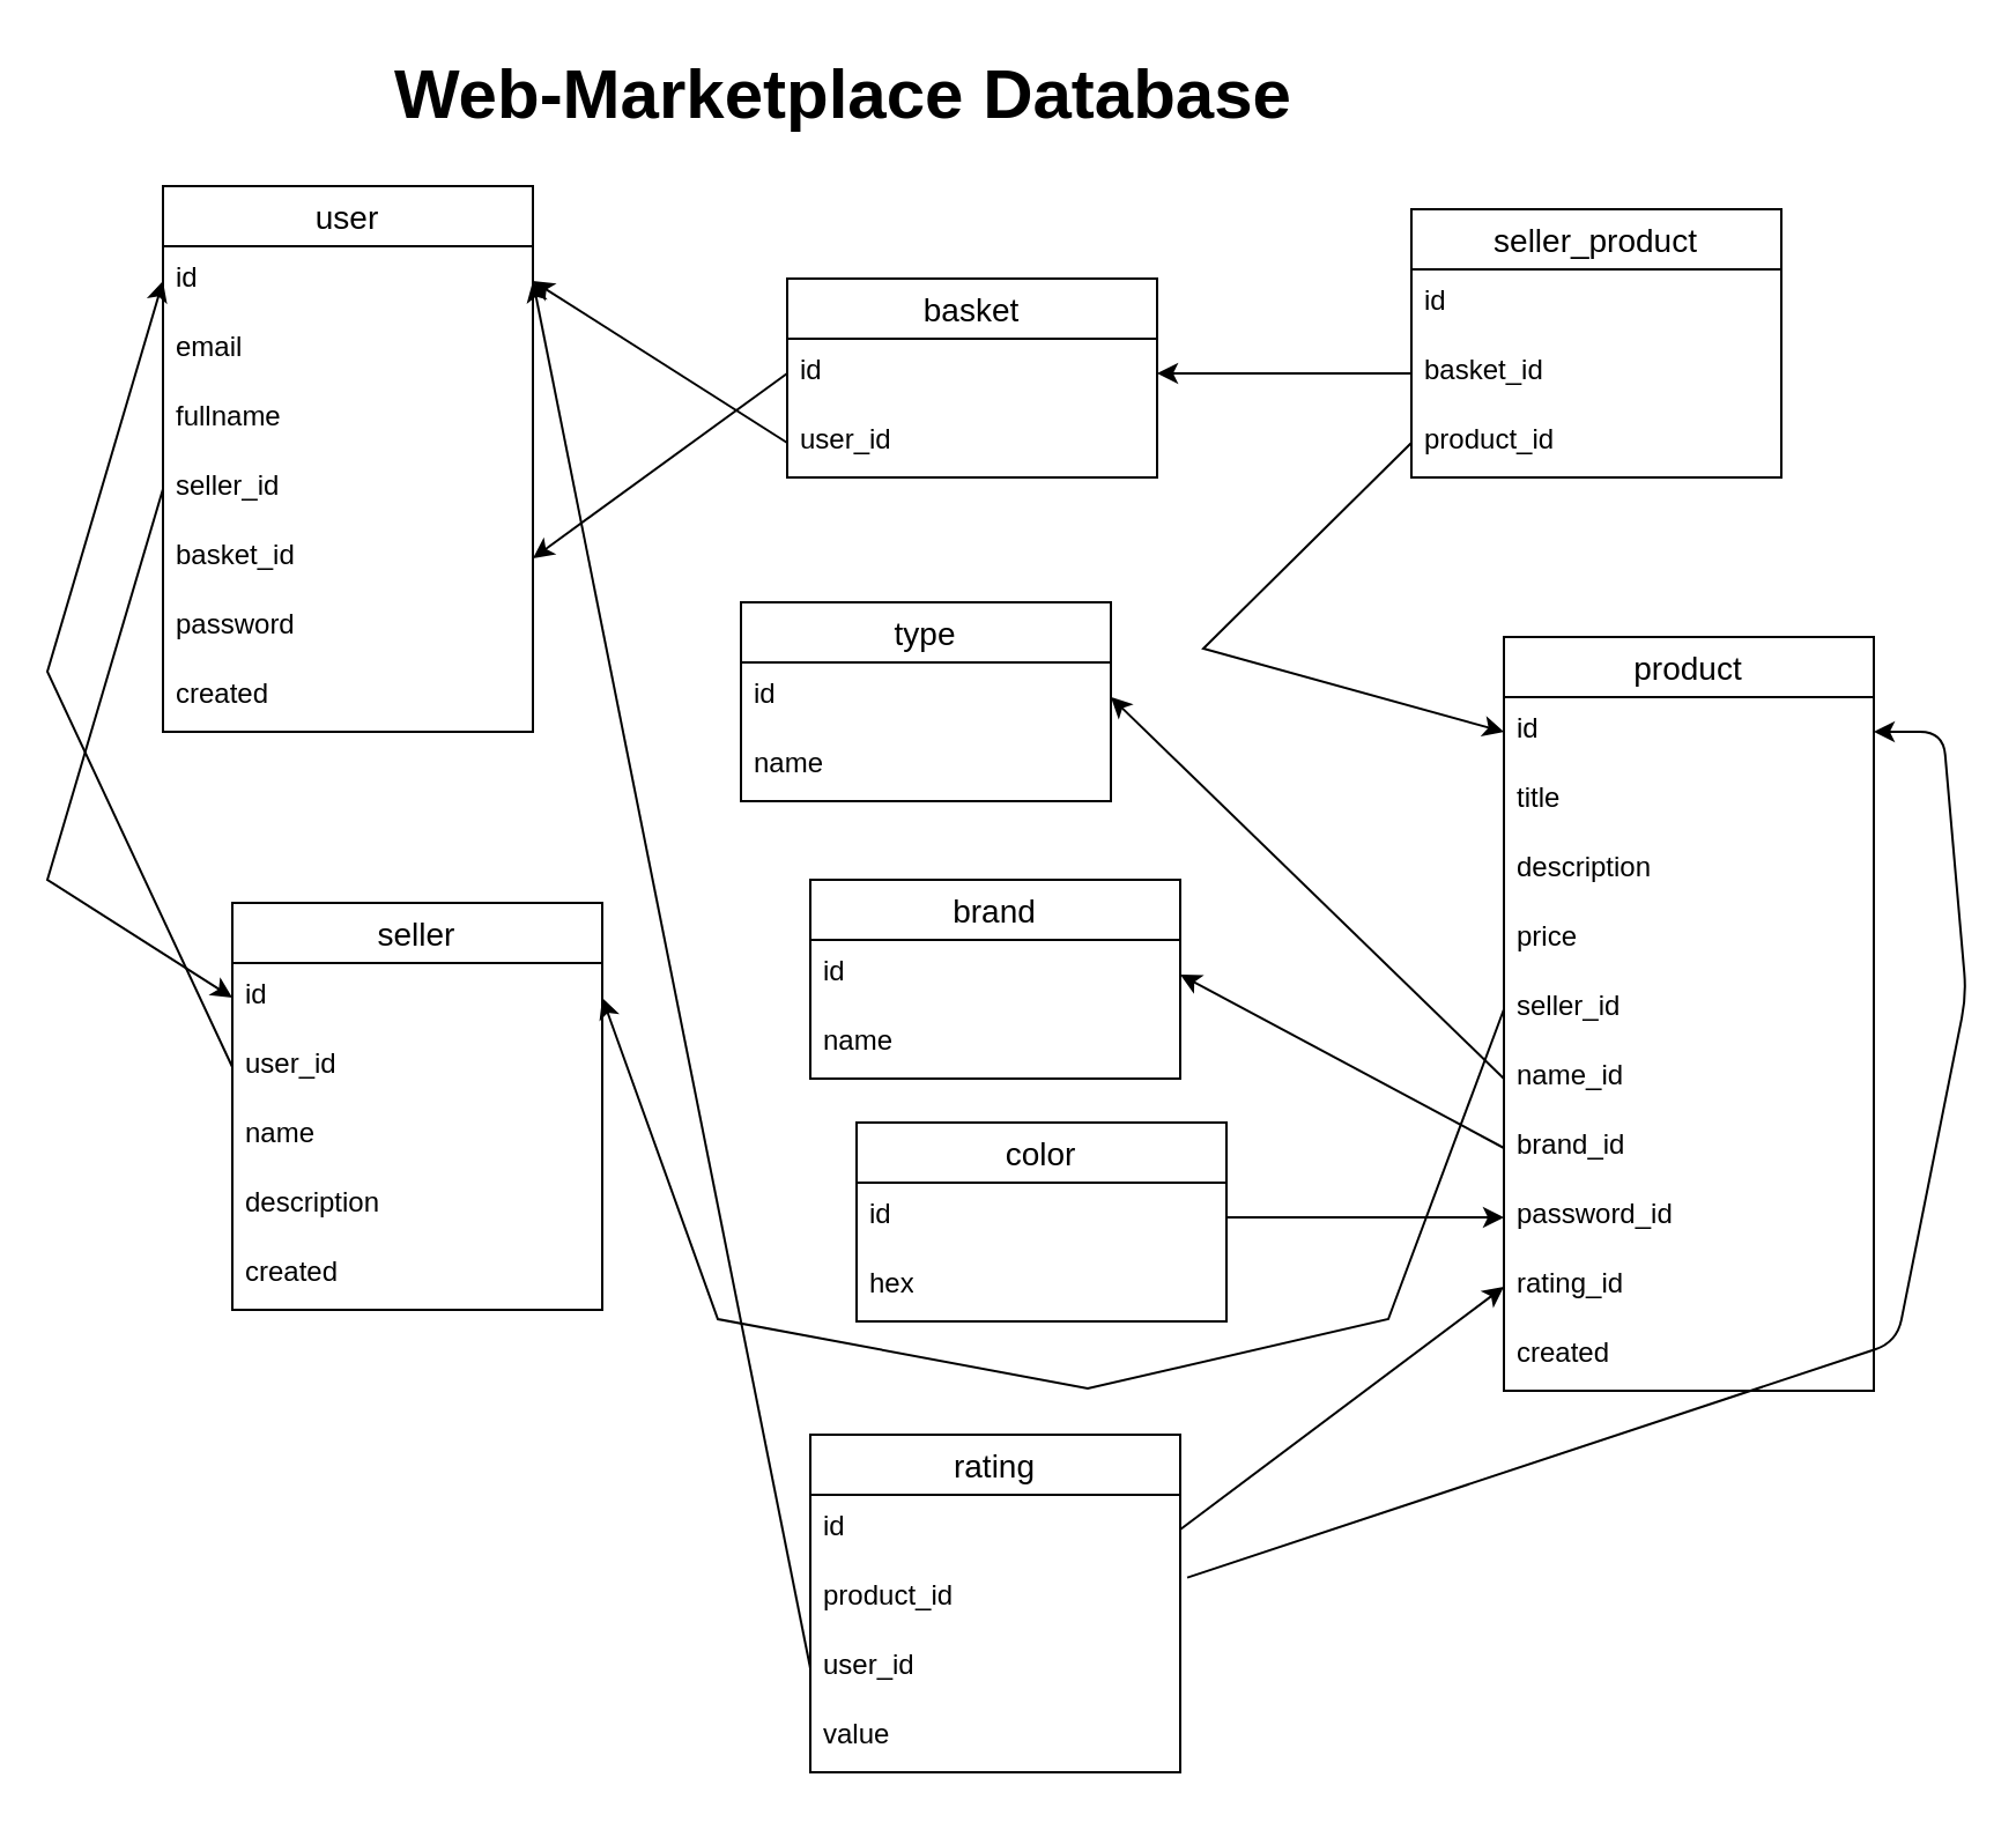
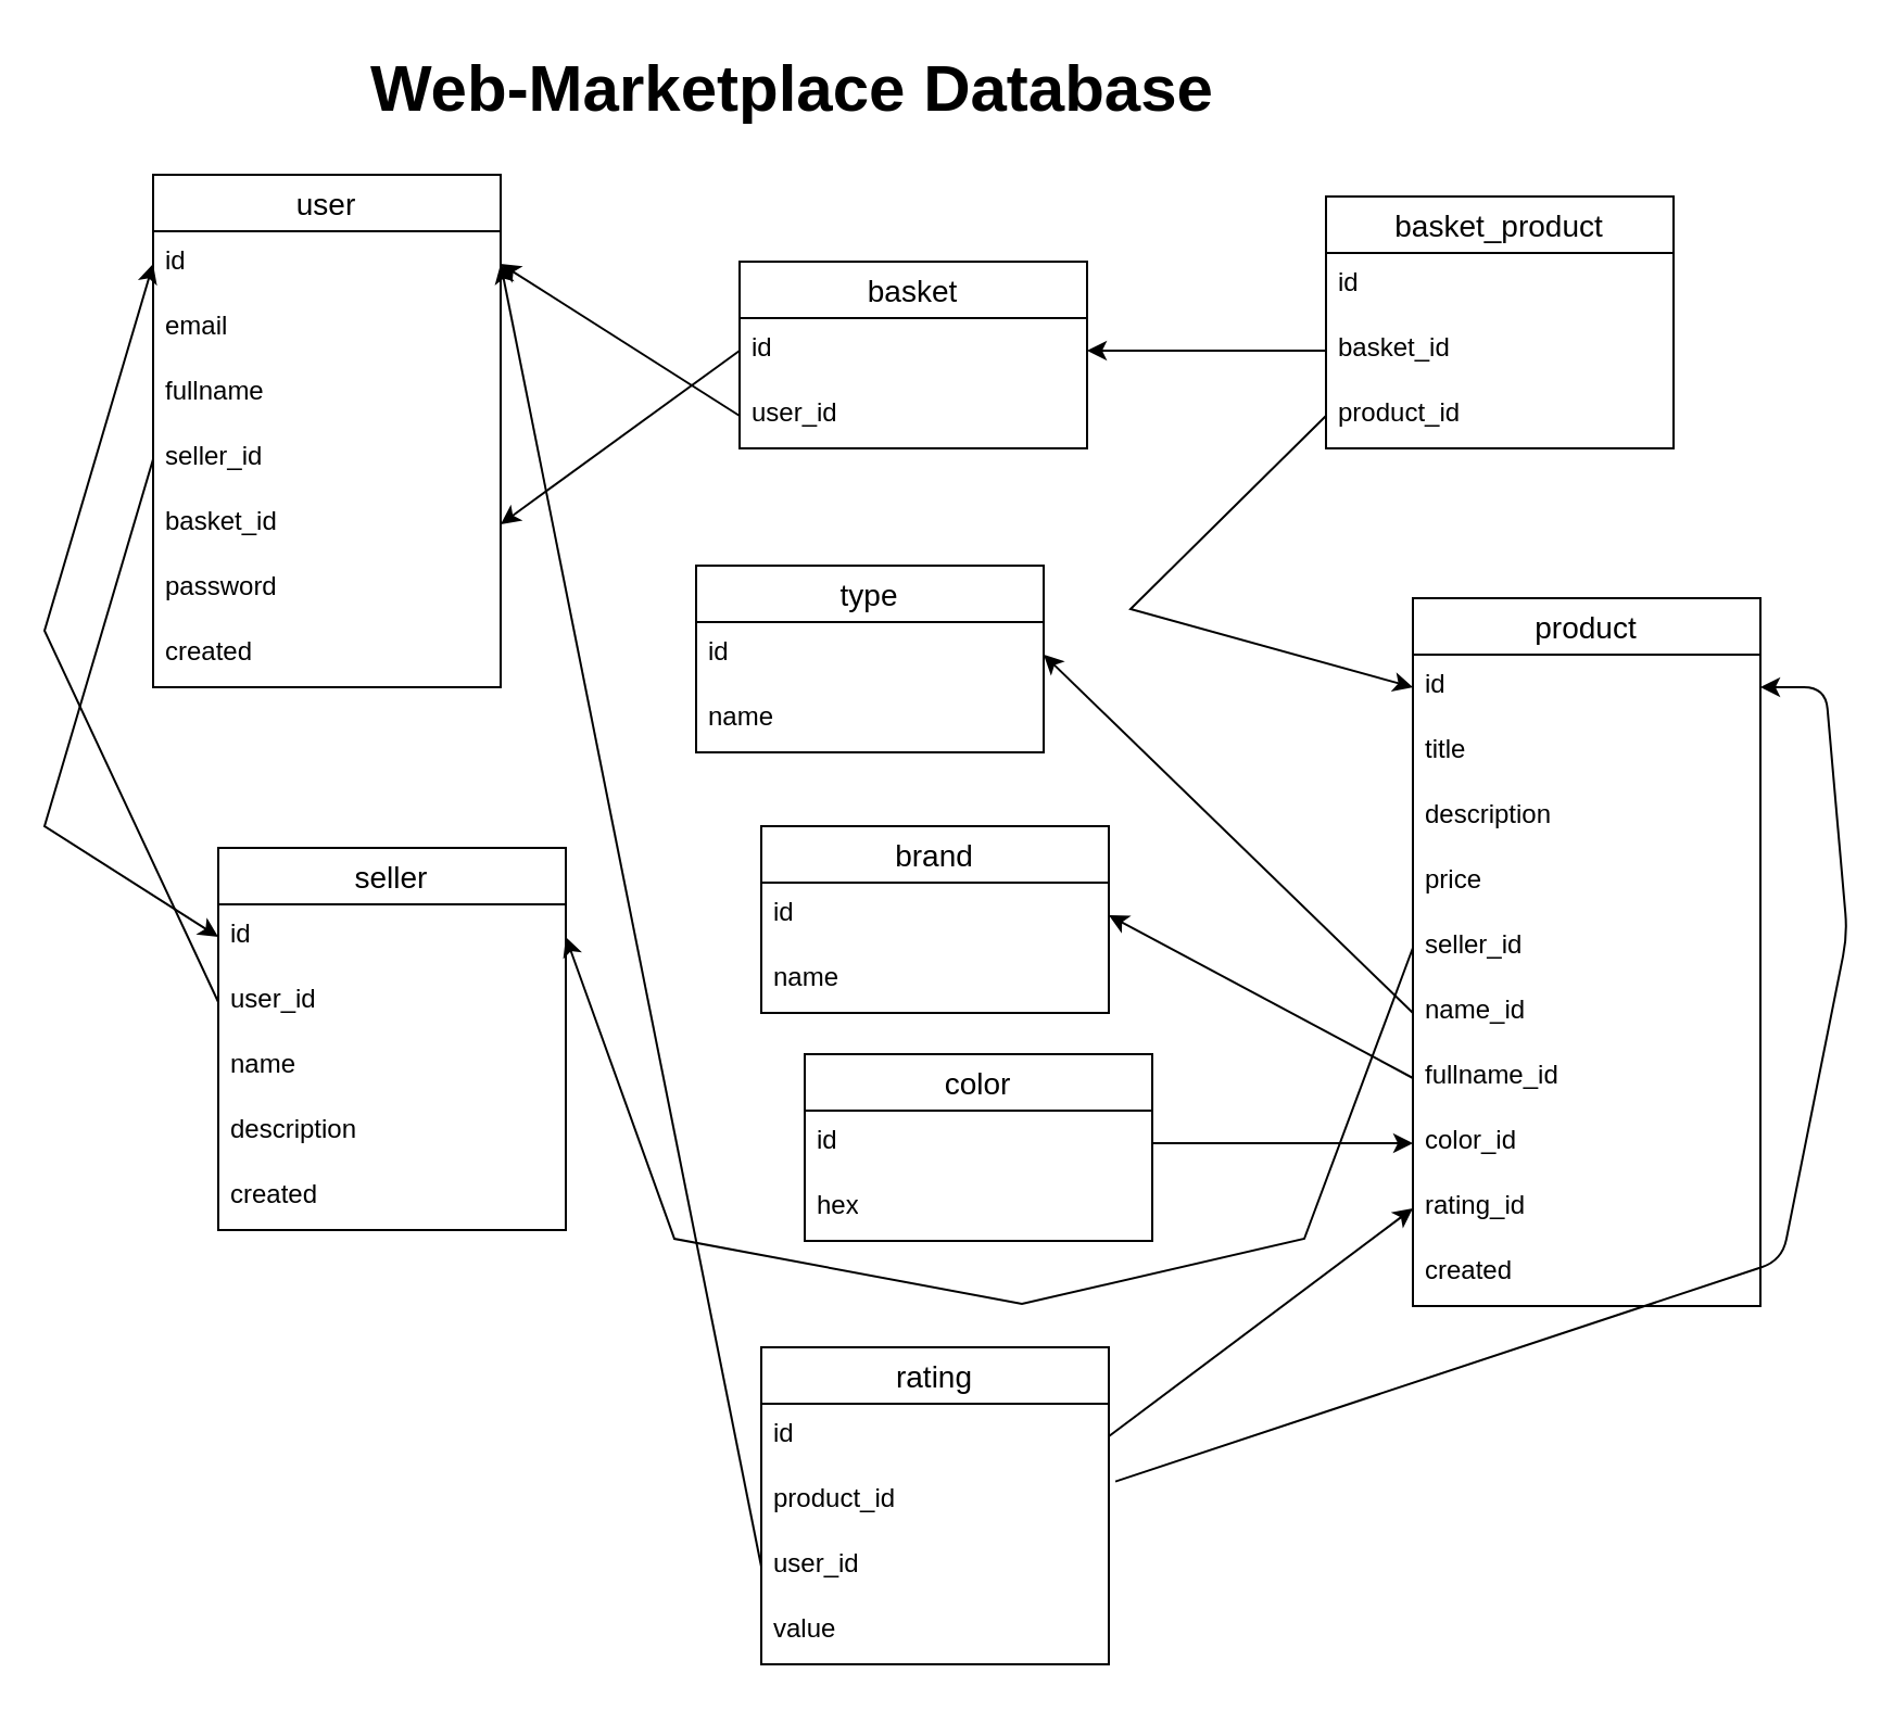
- <mxCell id="14" value="seller_product" style="swimlane;fontStyle=0;childLayout=stackLayout;horizontal=1;startSize=26;horizontalStack=0;resizeParent=1;resizeParentMax=0;resizeLast=0;collapsible=1;marginBottom=0;align=center;fontSize=14;" parent="1" vertex="1"><mxGeometry x="610" y="90" width="160" height="116" as="geometry" /></mxCell>
+ <mxCell id="14" value="basket_product" style="swimlane;fontStyle=0;childLayout=stackLayout;horizontal=1;startSize=26;horizontalStack=0;resizeParent=1;resizeParentMax=0;resizeLast=0;collapsible=1;marginBottom=0;align=center;fontSize=14;" parent="1" vertex="1"><mxGeometry x="610" y="90" width="160" height="116" as="geometry" /></mxCell>
- <mxCell id="25" value="brand_id" style="text;strokeColor=none;fillColor=none;spacingLeft=4;spacingRight=4;overflow=hidden;rotatable=0;points=[[0,0.5],[1,0.5]];portConstraint=eastwest;fontSize=12;whiteSpace=wrap;html=1;" parent="18" vertex="1"><mxGeometry y="206" width="160" height="30" as="geometry" /></mxCell>
+ <mxCell id="25" value="fullname_id" style="text;strokeColor=none;fillColor=none;spacingLeft=4;spacingRight=4;overflow=hidden;rotatable=0;points=[[0,0.5],[1,0.5]];portConstraint=eastwest;fontSize=12;whiteSpace=wrap;html=1;" parent="18" vertex="1"><mxGeometry y="206" width="160" height="30" as="geometry" /></mxCell>
- <mxCell id="26" value="password_id" style="text;strokeColor=none;fillColor=none;spacingLeft=4;spacingRight=4;overflow=hidden;rotatable=0;points=[[0,0.5],[1,0.5]];portConstraint=eastwest;fontSize=12;whiteSpace=wrap;html=1;" parent="18" vertex="1"><mxGeometry y="236" width="160" height="30" as="geometry" /></mxCell>
+ <mxCell id="26" value="color_id" style="text;strokeColor=none;fillColor=none;spacingLeft=4;spacingRight=4;overflow=hidden;rotatable=0;points=[[0,0.5],[1,0.5]];portConstraint=eastwest;fontSize=12;whiteSpace=wrap;html=1;" parent="18" vertex="1"><mxGeometry y="236" width="160" height="30" as="geometry" /></mxCell>
